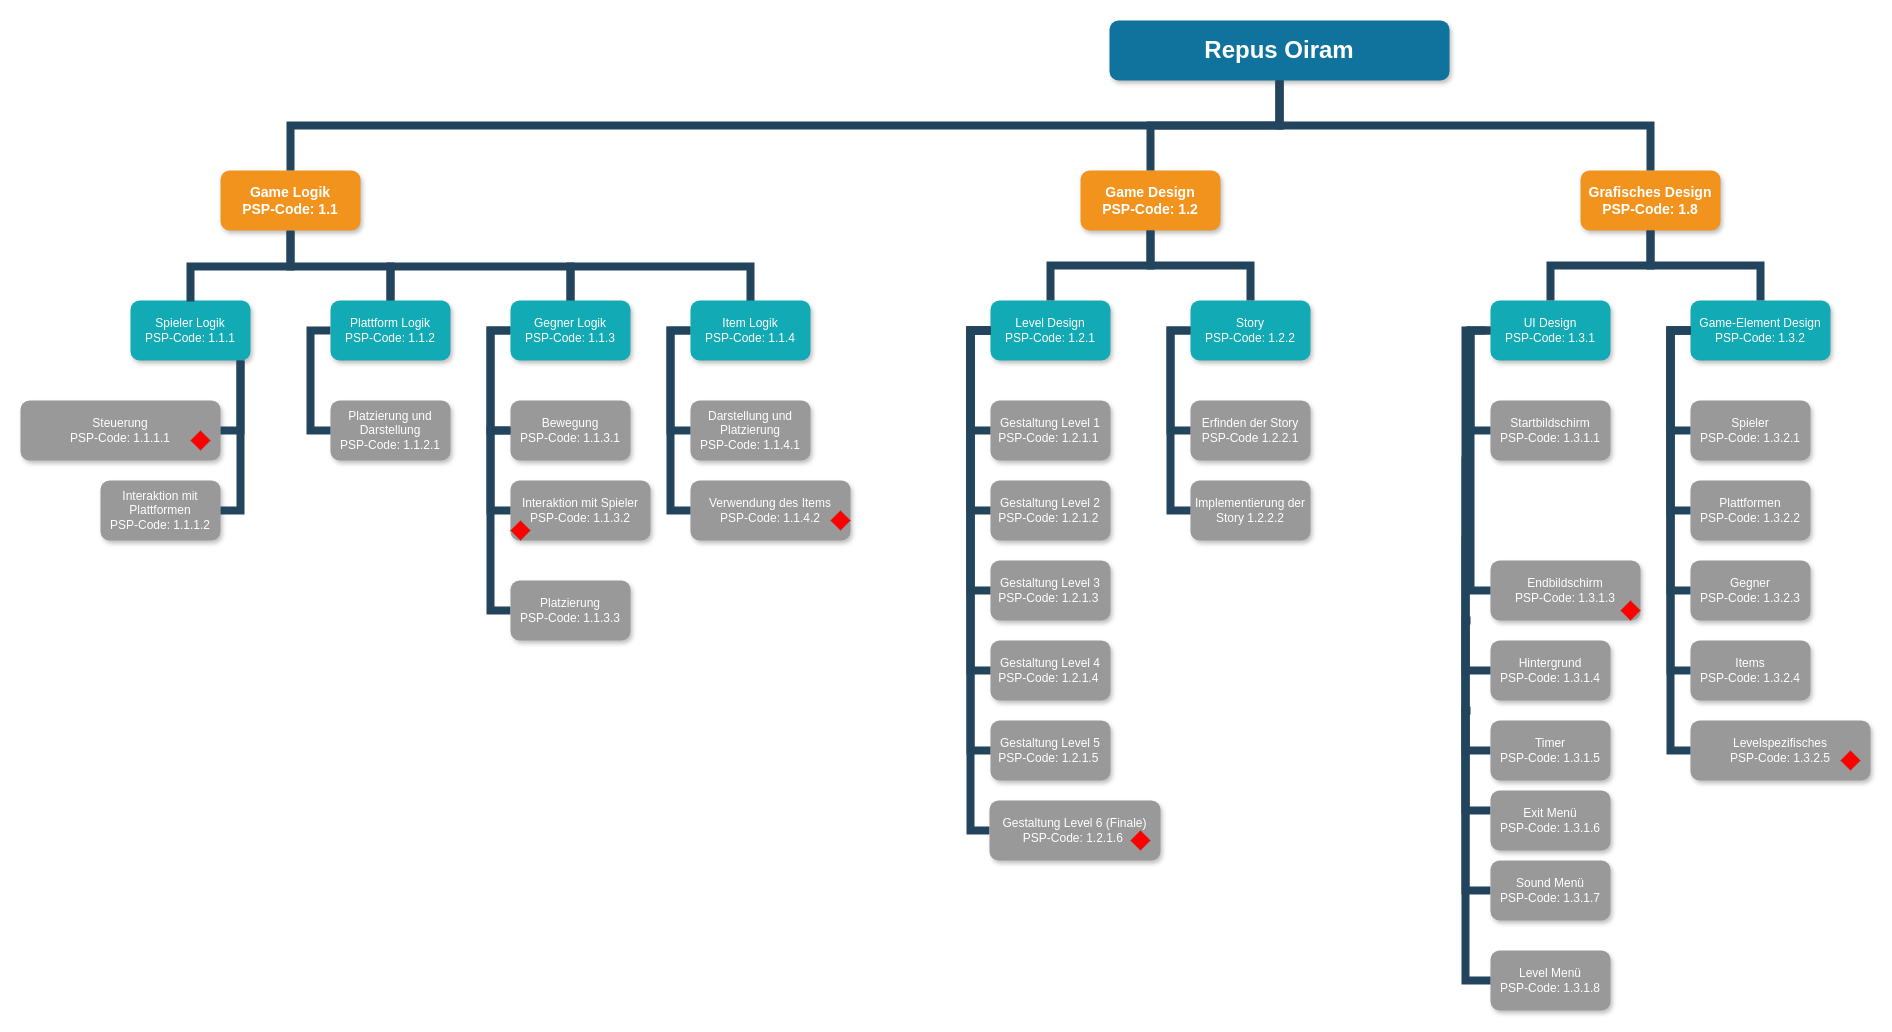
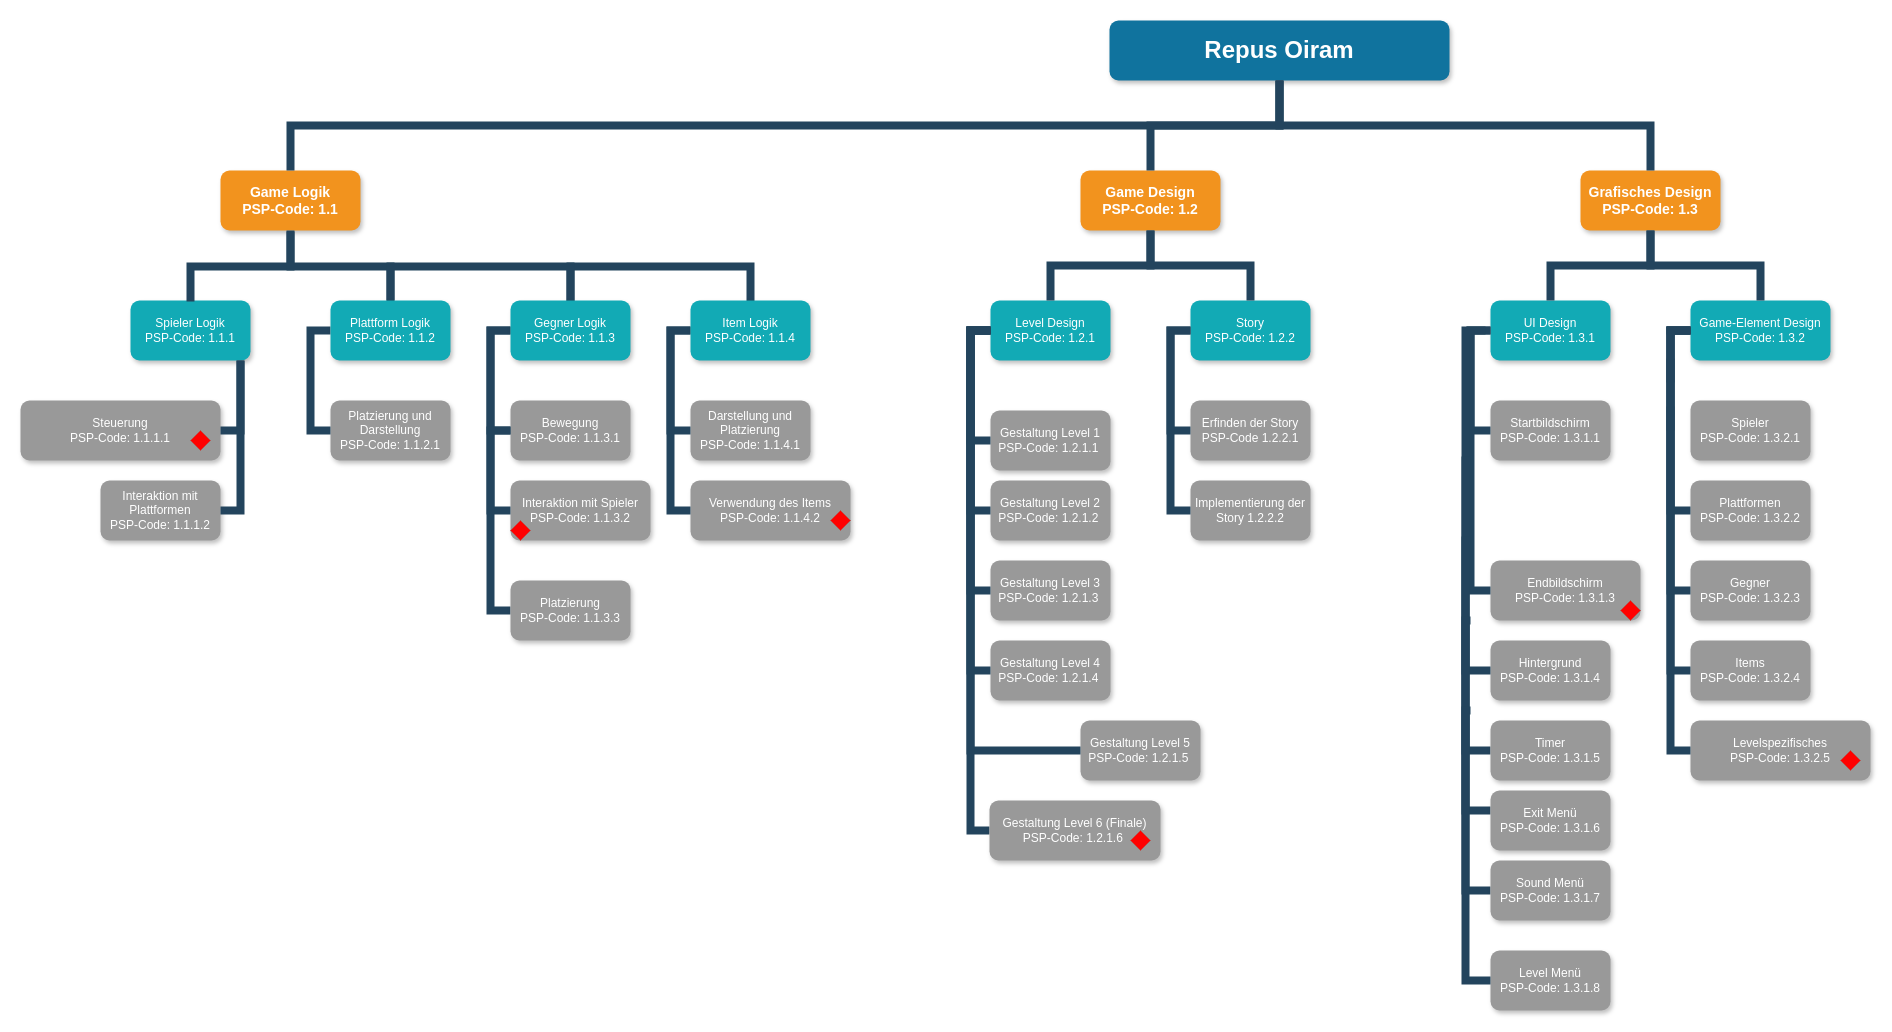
- <mxCell id="6" value="Grafisches Design&#10;PSP-Code: 1.8" style="whiteSpace=wrap;rounded=1;fillColor=#F2931E;strokeColor=none;shadow=1;fontColor=#FFFFFF;fontStyle=1;fontSize=14" parent="1" vertex="1"><mxGeometry x="1580" y="170" width="140" height="60" as="geometry" /></mxCell>
+ <mxCell id="6" value="Grafisches Design&#10;PSP-Code: 1.3" style="whiteSpace=wrap;rounded=1;fillColor=#F2931E;strokeColor=none;shadow=1;fontColor=#FFFFFF;fontStyle=1;fontSize=14" parent="1" vertex="1"><mxGeometry x="1580" y="170" width="140" height="60" as="geometry" /></mxCell>
- <mxCell id="16" value="Gestaltung Level 1&#10;PSP-Code: 1.2.1.1 " style="whiteSpace=wrap;rounded=1;fillColor=#999999;strokeColor=none;shadow=1;fontColor=#FFFFFF;fontStyle=0" parent="1" vertex="1"><mxGeometry x="990" y="400" width="120" height="60" as="geometry" /></mxCell>
+ <mxCell id="16" value="Gestaltung Level 1&#10;PSP-Code: 1.2.1.1 " style="whiteSpace=wrap;rounded=1;fillColor=#999999;strokeColor=none;shadow=1;fontColor=#FFFFFF;fontStyle=0" parent="1" vertex="1"><mxGeometry x="990" y="410" width="120" height="60" as="geometry" /></mxCell>
- <mxCell id="41" value="" style="edgeStyle=elbowEdgeStyle;elbow=horizontal;rounded=0;fontColor=#000000;endArrow=none;endFill=0;strokeWidth=8;strokeColor=#23445D;" parent="1" source="31" target="34" edge="1"><mxGeometry width="100" height="100" relative="1" as="geometry"><mxPoint x="1660" y="330" as="sourcePoint" /><mxPoint x="1670" y="430" as="targetPoint" /><Array as="points"><mxPoint x="1670" y="380" /></Array></mxGeometry></mxCell>
+ <mxCell id="41" value="" style="edgeStyle=elbowEdgeStyle;elbow=horizontal;rounded=0;fontColor=#000000;endArrow=none;endFill=0;strokeWidth=8;strokeColor=#23445D;dashed=1;" parent="1" source="31" target="34" edge="1"><mxGeometry width="100" height="100" relative="1" as="geometry"><mxPoint x="1660" y="330" as="sourcePoint" /><mxPoint x="1670" y="430" as="targetPoint" /><Array as="points"><mxPoint x="1670" y="380" /></Array></mxGeometry></mxCell>
- <mxCell id="20" value="Gestaltung Level 5&#10;PSP-Code: 1.2.1.5 " style="whiteSpace=wrap;rounded=1;fillColor=#999999;strokeColor=none;shadow=1;fontColor=#FFFFFF;fontStyle=0" parent="1" vertex="1"><mxGeometry x="990" y="720" width="120" height="60" as="geometry" /></mxCell>
+ <mxCell id="20" value="Gestaltung Level 5&#10;PSP-Code: 1.2.1.5 " style="whiteSpace=wrap;rounded=1;fillColor=#999999;strokeColor=none;shadow=1;fontColor=#FFFFFF;fontStyle=0" parent="1" vertex="1"><mxGeometry x="1080" y="720" width="120" height="60" as="geometry" /></mxCell>
